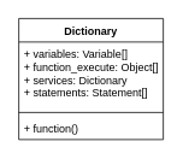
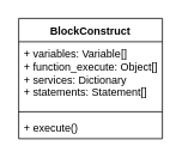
- <mxCell id="2" value="Dictionary" style="swimlane;fontStyle=1;align=center;verticalAlign=top;childLayout=stackLayout;horizontal=1;startSize=26;horizontalStack=0;resizeParent=1;resizeParentMax=0;resizeLast=0;collapsible=1;marginBottom=0;" vertex="1" parent="1"><mxGeometry x="20" y="20" width="160" height="134" as="geometry" /></mxCell>
+ <mxCell id="2" value="BlockConstruct" style="swimlane;fontStyle=1;align=center;verticalAlign=top;childLayout=stackLayout;horizontal=1;startSize=26;horizontalStack=0;resizeParent=1;resizeParentMax=0;resizeLast=0;collapsible=1;marginBottom=0;" vertex="1" parent="1"><mxGeometry x="20" y="20" width="160" height="134" as="geometry" /></mxCell>
- <mxCell id="5" value="+ function()" style="text;strokeColor=none;fillColor=none;align=left;verticalAlign=top;spacingLeft=4;spacingRight=4;overflow=hidden;rotatable=0;points=[[0,0.5],[1,0.5]];portConstraint=eastwest;" vertex="1" parent="2"><mxGeometry y="108" width="160" height="26" as="geometry" /></mxCell>
+ <mxCell id="5" value="+ execute()" style="text;strokeColor=none;fillColor=none;align=left;verticalAlign=top;spacingLeft=4;spacingRight=4;overflow=hidden;rotatable=0;points=[[0,0.5],[1,0.5]];portConstraint=eastwest;" vertex="1" parent="2"><mxGeometry y="108" width="160" height="26" as="geometry" /></mxCell>
